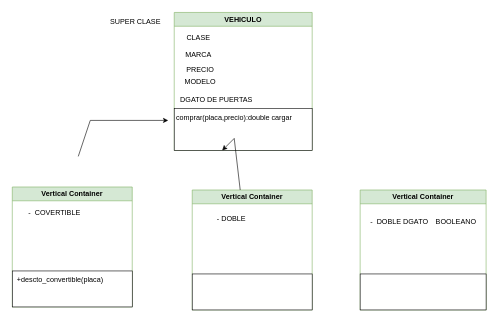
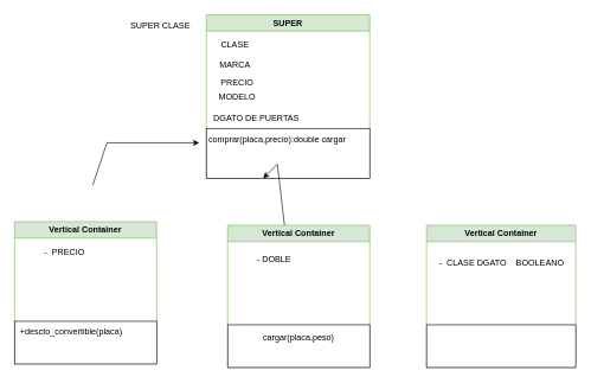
- <mxCell id="2" value="VEHICULO" style="swimlane;whiteSpace=wrap;html=1;fillColor=#d5e8d4;strokeColor=#82b366;" parent="1" vertex="1"><mxGeometry x="290" y="20" width="230" height="230" as="geometry" /></mxCell>
+ <mxCell id="2" value="SUPER" style="swimlane;whiteSpace=wrap;html=1;fillColor=#d5e8d4;strokeColor=#82b366;" parent="1" vertex="1"><mxGeometry x="290" y="20" width="230" height="230" as="geometry" /></mxCell>
- <mxCell id="13" value="-&amp;nbsp; COVERTIBLE" style="text;html=1;align=center;verticalAlign=middle;resizable=0;points=[];autosize=1;strokeColor=none;fillColor=none;" parent="10" vertex="1"><mxGeometry x="15" y="29" width="110" height="30" as="geometry" /></mxCell>
+ <mxCell id="13" value="-&amp;nbsp; PRECIO" style="text;html=1;align=center;verticalAlign=middle;resizable=0;points=[];autosize=1;strokeColor=none;fillColor=none;" parent="10" vertex="1"><mxGeometry x="15" y="29" width="110" height="30" as="geometry" /></mxCell>
- <mxCell id="20" value="-&amp;nbsp; DOBLE DGATO" style="text;html=1;align=center;verticalAlign=middle;resizable=0;points=[];autosize=1;strokeColor=none;fillColor=none;" parent="18" vertex="1"><mxGeometry x="5" y="38" width="120" height="30" as="geometry" /></mxCell>
+ <mxCell id="20" value="-&amp;nbsp; CLASE DGATO" style="text;html=1;align=center;verticalAlign=middle;resizable=0;points=[];autosize=1;strokeColor=none;fillColor=none;" parent="18" vertex="1"><mxGeometry x="5" y="38" width="120" height="30" as="geometry" /></mxCell>
+ <mxCell id="16" value="cargar(placa,peso)" style="text;html=1;align=center;verticalAlign=middle;whiteSpace=wrap;rounded=0;" parent="14" vertex="1"><mxGeometry x="25" y="144" width="150" height="30" as="geometry" /></mxCell>
